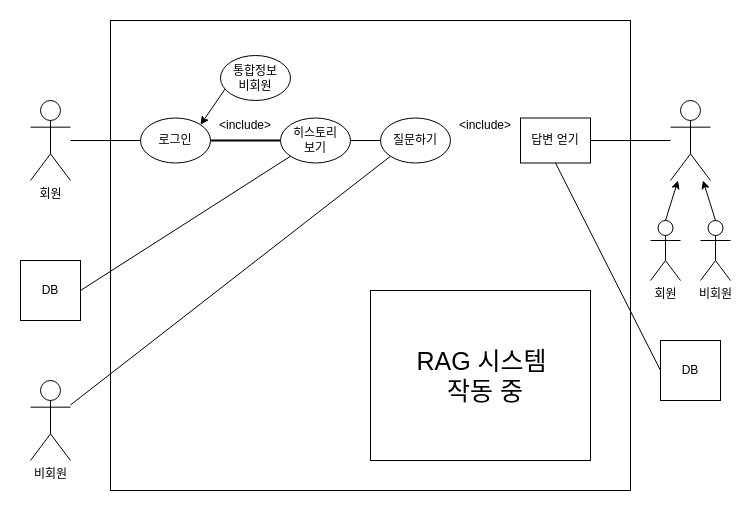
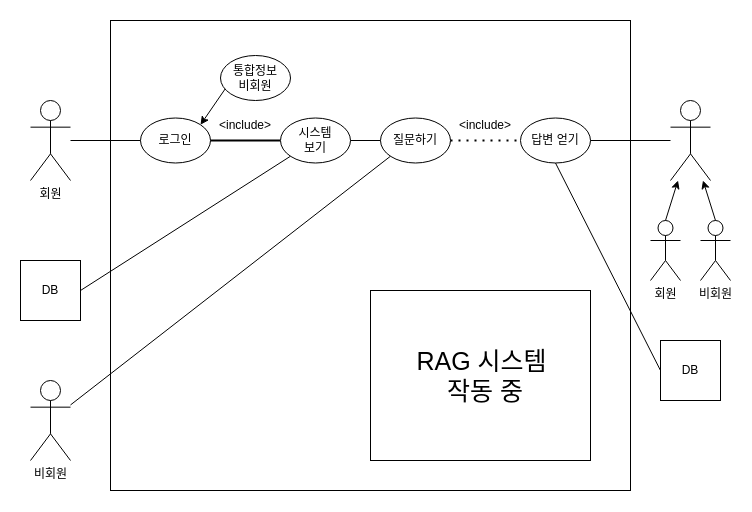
- <mxCell id="9" value="히스토리&lt;div&gt;보기&lt;/div&gt;" style="ellipse;whiteSpace=wrap;html=1;" parent="1" vertex="1"><mxGeometry x="280" y="117.5" width="70" height="45" as="geometry" /></mxCell>
+ <mxCell id="9" value="시스템&lt;div&gt;보기&lt;/div&gt;" style="ellipse;whiteSpace=wrap;html=1;" parent="1" vertex="1"><mxGeometry x="280" y="117.5" width="70" height="45" as="geometry" /></mxCell>
+ <mxCell id="17" value="" style="endArrow=none;dashed=1;html=1;dashPattern=1 3;strokeWidth=2;rounded=0;exitX=1;exitY=0.5;exitDx=0;exitDy=0;entryX=0;entryY=0.5;entryDx=0;entryDy=0;" parent="1" source="12" target="15" edge="1"><mxGeometry width="50" height="50" relative="1" as="geometry"><mxPoint x="470" y="190" as="sourcePoint" /><mxPoint x="520" y="140" as="targetPoint" /></mxGeometry></mxCell>
- <mxCell id="15" value="답변 얻기" style="whiteSpace=wrap;html=1;rounded=0;" parent="1" vertex="1"><mxGeometry x="520" y="117.5" width="70" height="45" as="geometry" /></mxCell>
+ <mxCell id="15" value="답변 얻기" style="ellipse;whiteSpace=wrap;html=1;" parent="1" vertex="1"><mxGeometry x="520" y="117.5" width="70" height="45" as="geometry" /></mxCell>
